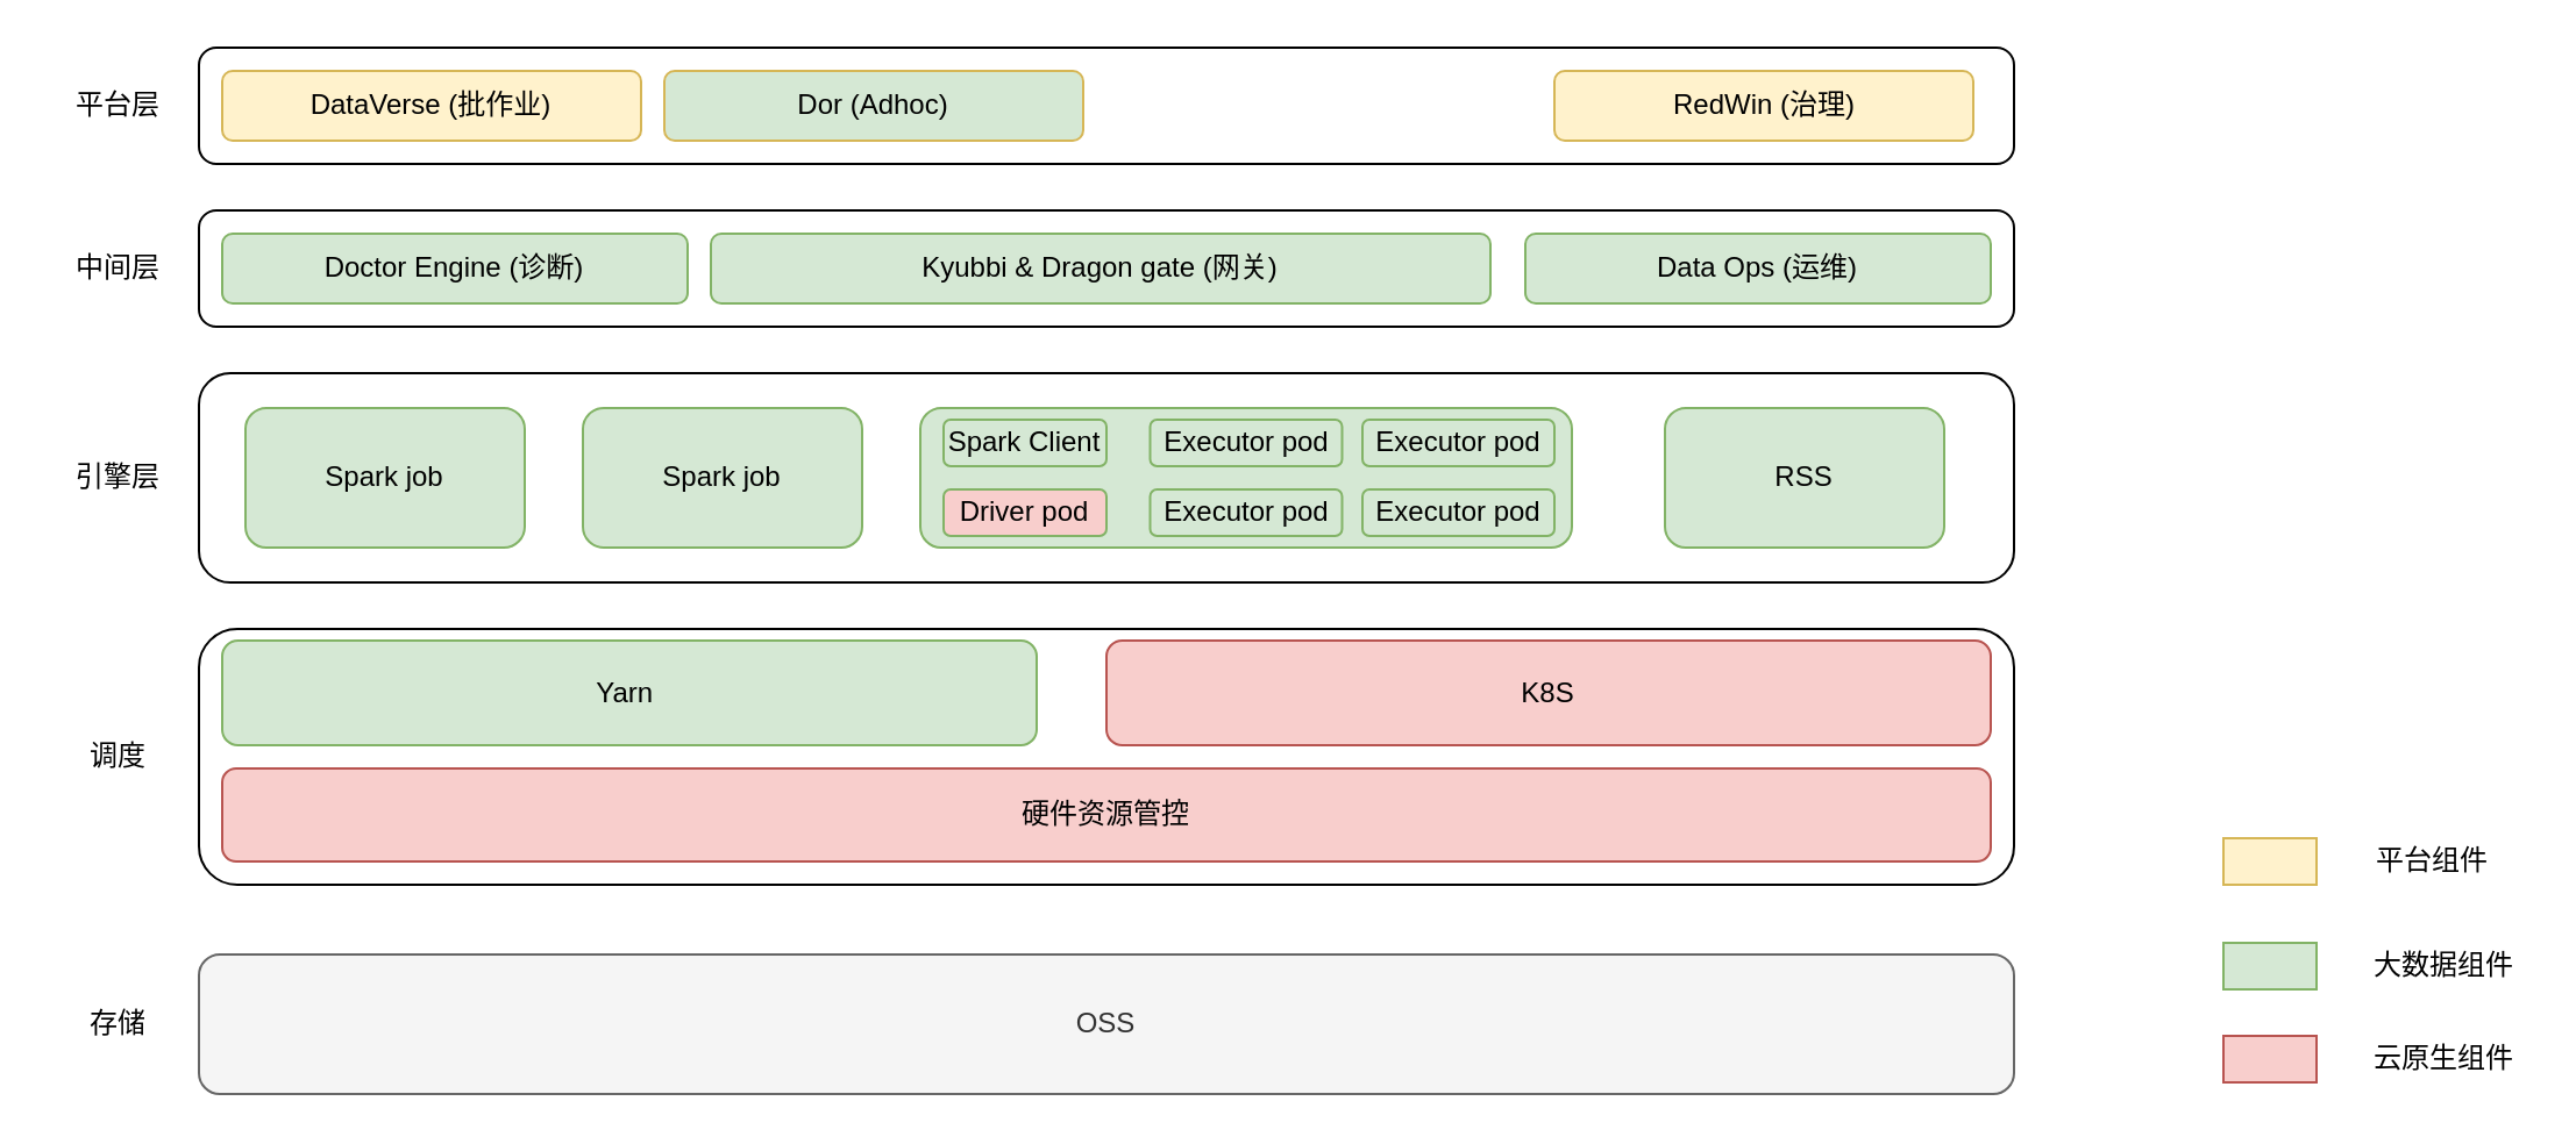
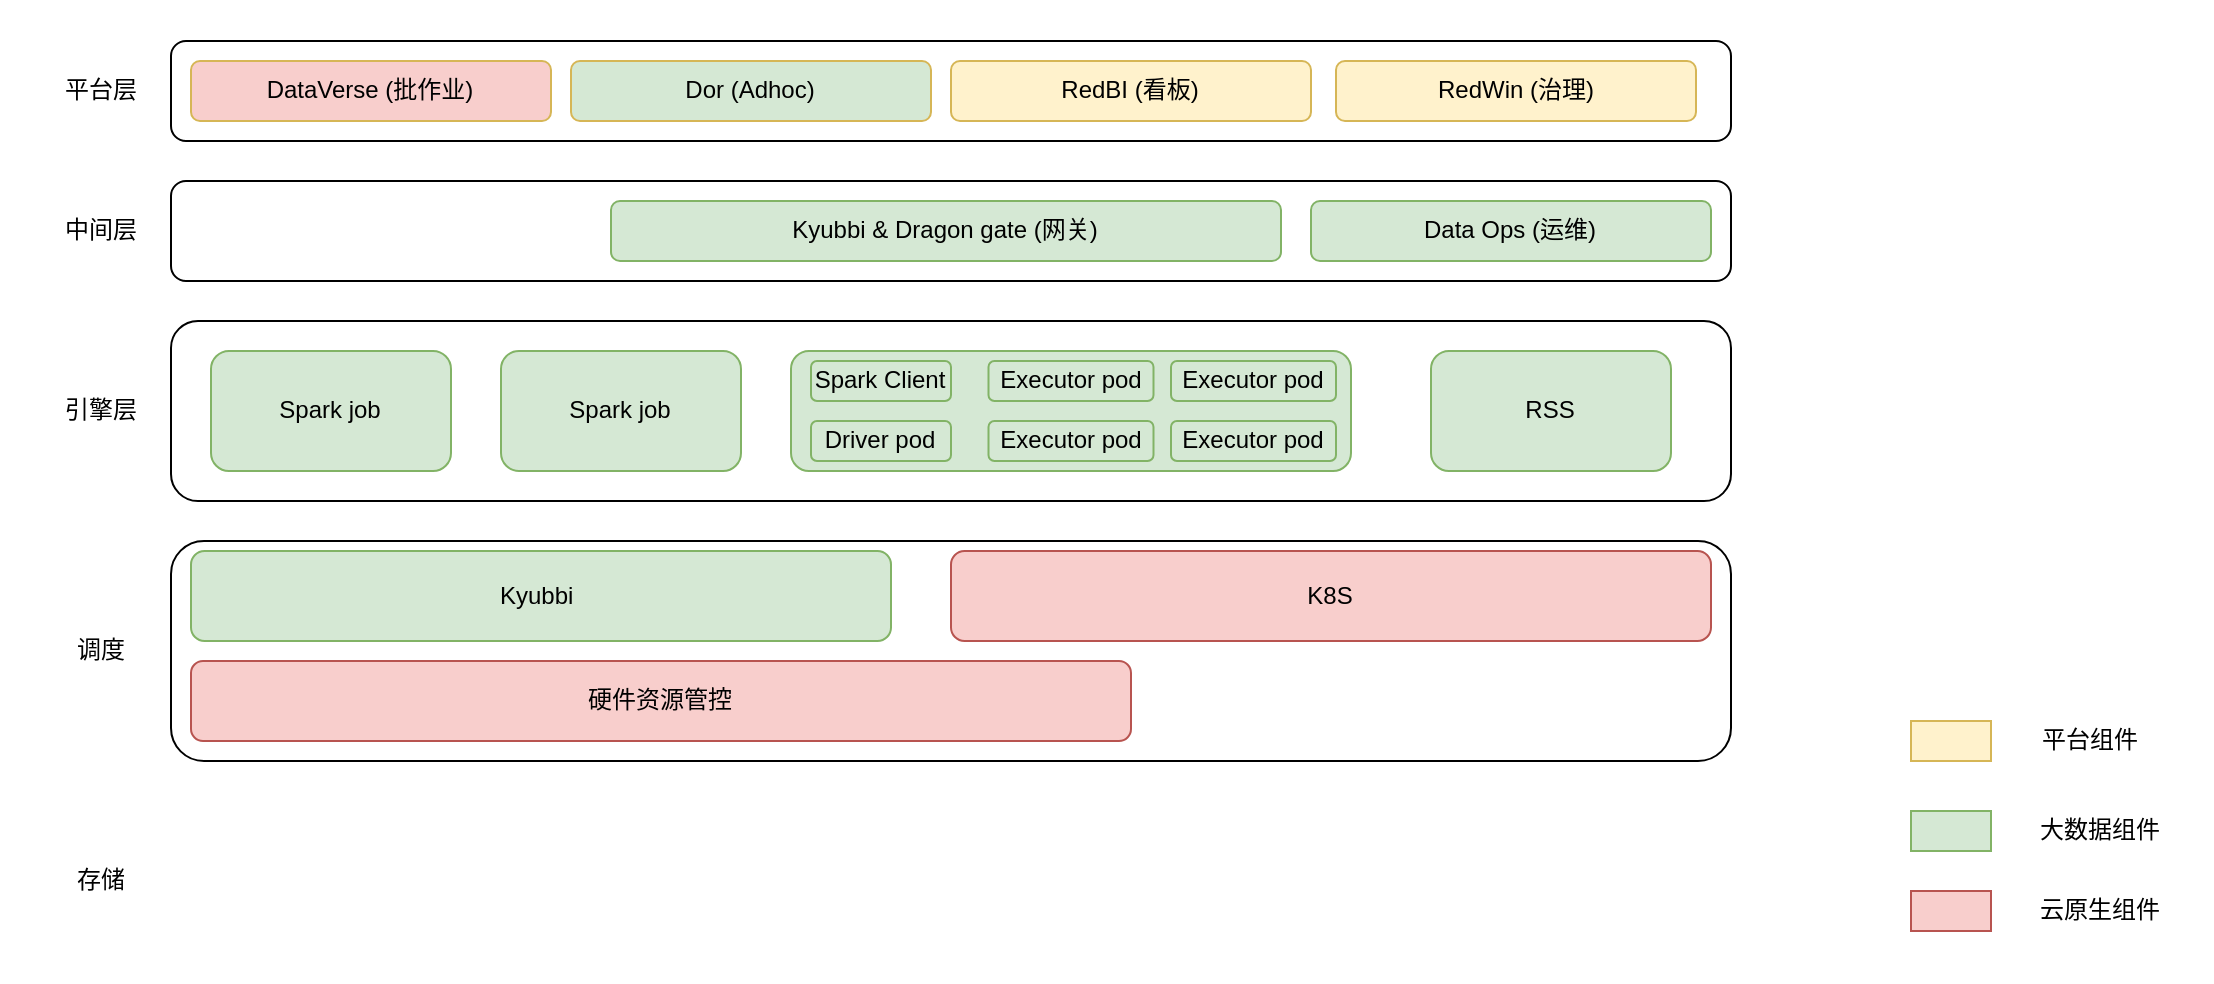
- <mxCell id="26" value="DataVerse (批作业)" style="rounded=1;whiteSpace=wrap;html=1;fillColor=#fff2cc;strokeColor=#d6b656;" vertex="1" parent="1"><mxGeometry x="95" y="30" width="180" height="30" as="geometry" /></mxCell>
+ <mxCell id="26" value="DataVerse (批作业)" style="rounded=1;whiteSpace=wrap;html=1;fillColor=#f8cecc;strokeColor=#d6b656;" vertex="1" parent="1"><mxGeometry x="95" y="30" width="180" height="30" as="geometry" /></mxCell>
+ <mxCell id="28" value="RedBI (看板)" style="rounded=1;whiteSpace=wrap;html=1;fillColor=#fff2cc;strokeColor=#d6b656;" vertex="1" parent="1"><mxGeometry x="475" y="30" width="180" height="30" as="geometry" /></mxCell>
- <mxCell id="20" value="Doctor Engine (诊断)" style="rounded=1;whiteSpace=wrap;html=1;fillColor=#d5e8d4;strokeColor=#82b366;" vertex="1" parent="1"><mxGeometry x="95" y="100" width="200" height="30" as="geometry" /></mxCell>
- <mxCell id="13" value="Driver pod" style="rounded=1;whiteSpace=wrap;html=1;fillColor=#f8cecc;strokeColor=#82b366;" vertex="1" parent="1"><mxGeometry x="405" y="210" width="70" height="20" as="geometry" /></mxCell>
+ <mxCell id="13" value="Driver pod" style="rounded=1;whiteSpace=wrap;html=1;fillColor=#d5e8d4;strokeColor=#82b366;" vertex="1" parent="1"><mxGeometry x="405" y="210" width="70" height="20" as="geometry" /></mxCell>
- <mxCell id="30" value="Yarn&amp;nbsp;" style="rounded=1;whiteSpace=wrap;html=1;fillColor=#d5e8d4;strokeColor=#82b366;" vertex="1" parent="1"><mxGeometry x="95" y="275" width="350" height="45" as="geometry" /></mxCell>
+ <mxCell id="30" value="Kyubbi&amp;nbsp;" style="rounded=1;whiteSpace=wrap;html=1;fillColor=#d5e8d4;strokeColor=#82b366;" vertex="1" parent="1"><mxGeometry x="95" y="275" width="350" height="45" as="geometry" /></mxCell>
- <mxCell id="7" value="硬件资源管控" style="rounded=1;whiteSpace=wrap;html=1;fillColor=#f8cecc;strokeColor=#b85450;" vertex="1" parent="1"><mxGeometry x="95" y="330" width="760" height="40" as="geometry" /></mxCell>
+ <mxCell id="7" value="硬件资源管控" style="rounded=1;whiteSpace=wrap;html=1;fillColor=#f8cecc;strokeColor=#b85450;" vertex="1" parent="1"><mxGeometry x="95" y="330" width="470" height="40" as="geometry" /></mxCell>
- <mxCell id="2" value="OSS" style="rounded=1;whiteSpace=wrap;html=1;fillColor=#f5f5f5;fontColor=#333333;strokeColor=#666666;" vertex="1" parent="1"><mxGeometry x="85" y="410" width="780" height="60" as="geometry" /></mxCell>
